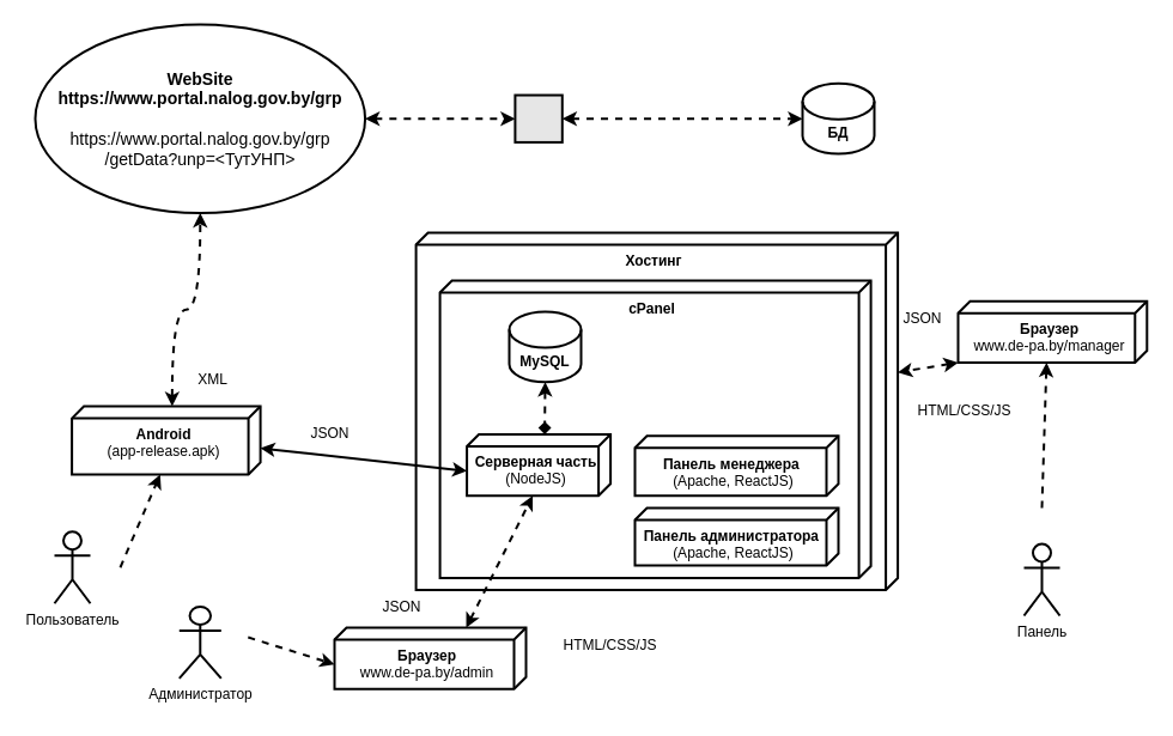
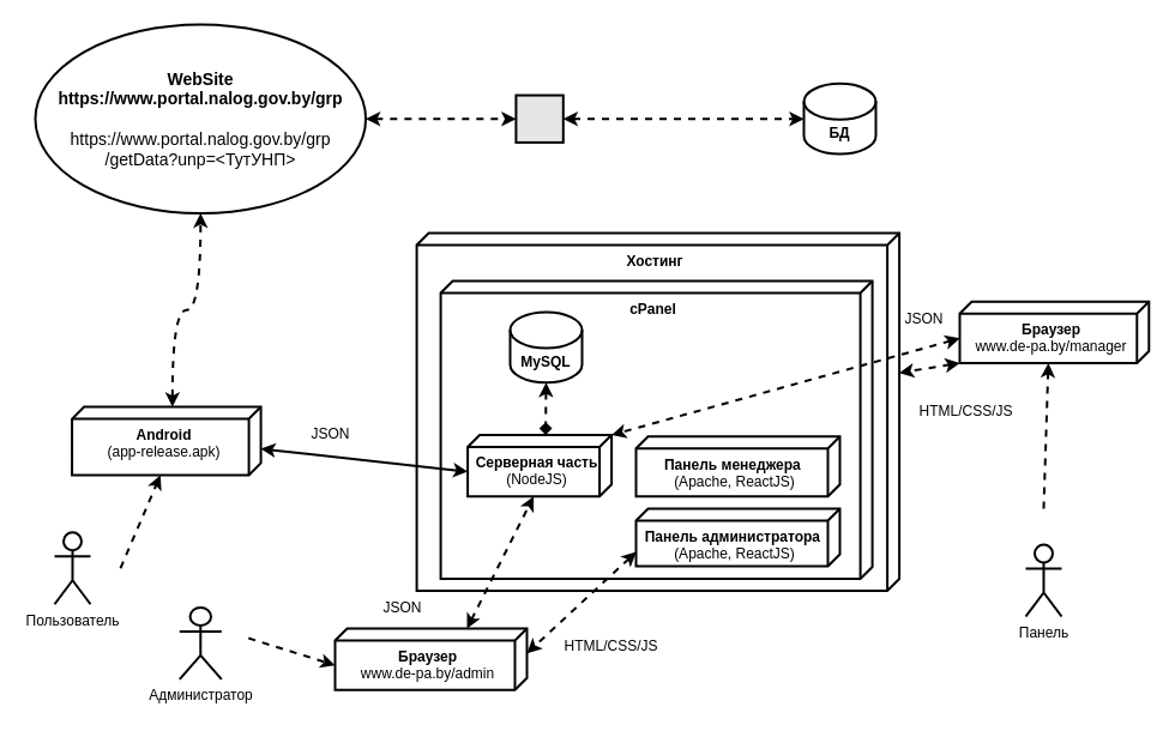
- <mxCell id="22" value="XML" style="text;html=1;align=center;verticalAlign=middle;resizable=0;points=[];autosize=1;strokeColor=none;fillColor=none;" parent="1" vertex="1"><mxGeometry x="152.38" y="302.48" width="50" height="30" as="geometry" /></mxCell>
+ <mxCell id="33" style="rounded=0;orthogonalLoop=1;jettySize=auto;html=1;exitX=0;exitY=0;exitDx=30.63;exitDy=157.79;exitPerimeter=0;entryX=0;entryY=0;entryDx=0;entryDy=0;entryPerimeter=0;strokeWidth=2;dashed=1;startArrow=classic;startFill=1;" parent="1" source="35" target="10" edge="1"><mxGeometry relative="1" as="geometry" /></mxCell>
+ <mxCell id="19" style="rounded=0;orthogonalLoop=1;jettySize=auto;html=1;exitX=0.75;exitY=0.999;exitDx=0;exitDy=0;exitPerimeter=0;entryX=0;entryY=0;entryDx=20.63;entryDy=0;entryPerimeter=0;endArrow=classic;endFill=1;startArrow=classic;startFill=1;strokeWidth=2;dashed=1;" parent="1" source="20" target="18" edge="1"><mxGeometry relative="1" as="geometry" /></mxCell>
